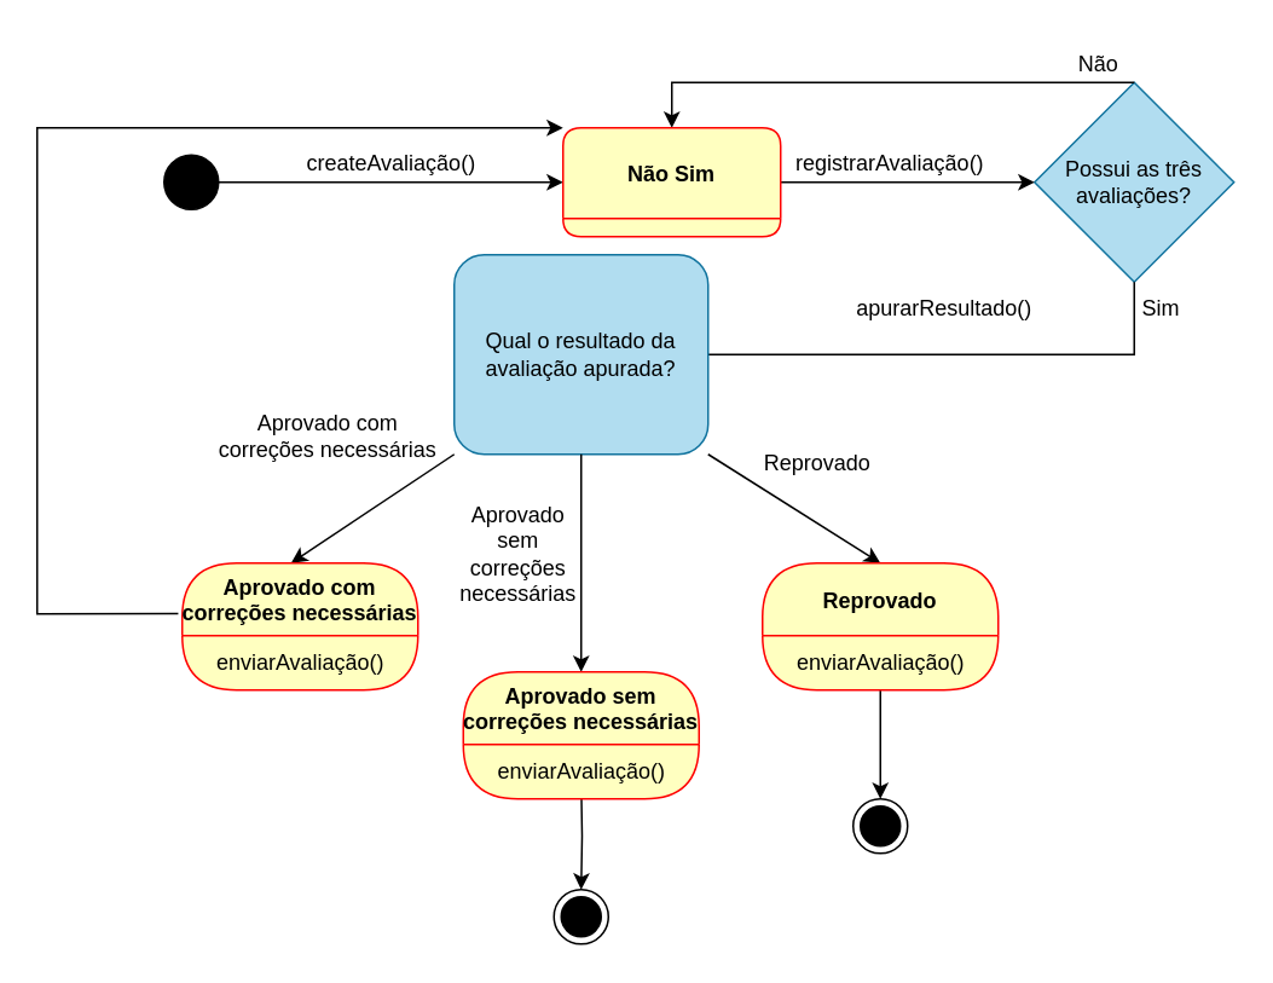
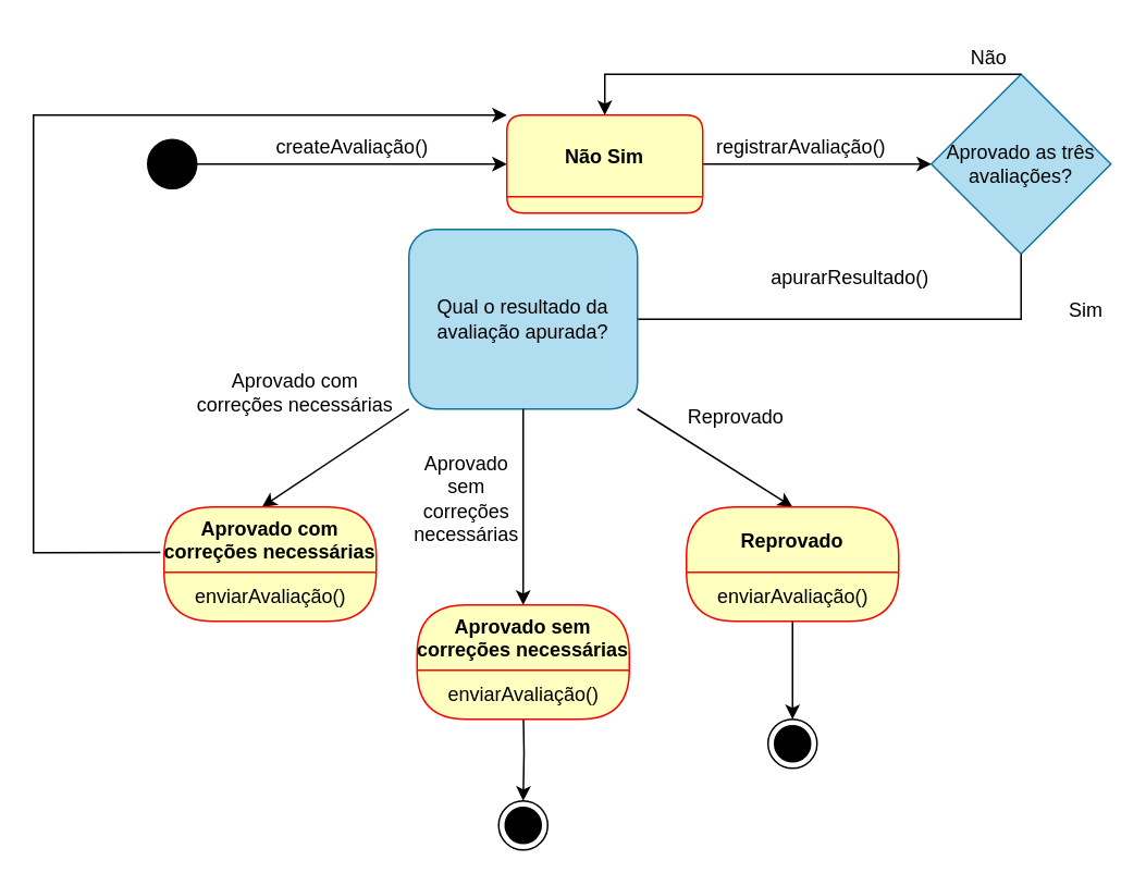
- <mxCell id="7" value="Possui as três avaliações?" style="rhombus;whiteSpace=wrap;html=1;fillColor=#b1ddf0;strokeColor=#10739e;" vertex="1" parent="1"><mxGeometry x="570" y="45" width="110" height="110" as="geometry" /></mxCell>
+ <mxCell id="7" value="Aprovado as três avaliações?" style="rhombus;whiteSpace=wrap;html=1;fillColor=#b1ddf0;strokeColor=#10739e;" vertex="1" parent="1"><mxGeometry x="570" y="45" width="110" height="110" as="geometry" /></mxCell>
- <mxCell id="11" value="Sim" style="text;html=1;strokeColor=none;fillColor=none;align=center;verticalAlign=middle;whiteSpace=wrap;rounded=0;" vertex="1" parent="1"><mxGeometry x="610" y="155" width="60" height="30" as="geometry" /></mxCell>
+ <mxCell id="11" value="Sim" style="text;html=1;strokeColor=none;fillColor=none;align=center;verticalAlign=middle;whiteSpace=wrap;rounded=0;" vertex="1" parent="1"><mxGeometry x="635" y="175" width="60" height="30" as="geometry" /></mxCell>
